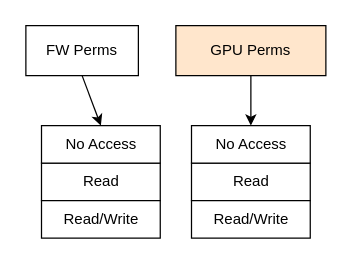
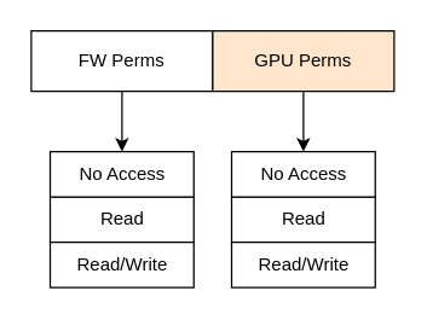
- <mxCell id="3" value="FW Perms" style="rounded=0;whiteSpace=wrap;html=1;" vertex="1" parent="1"><mxGeometry x="20" y="20" width="90" height="40" as="geometry" /></mxCell>
+ <mxCell id="3" value="FW Perms" style="rounded=0;whiteSpace=wrap;html=1;" vertex="1" parent="1"><mxGeometry x="20" y="20" width="120" height="40" as="geometry" /></mxCell>
